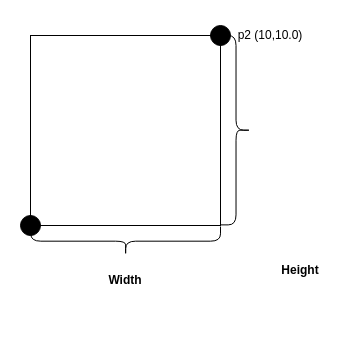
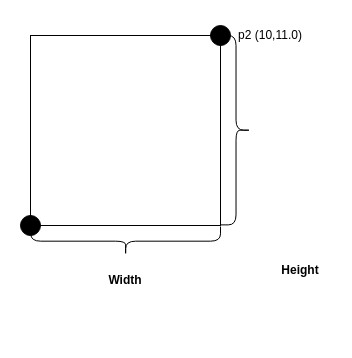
- <mxCell id="5" value="p2 (10,10.0)" style="text;html=1;strokeColor=none;fillColor=none;align=center;verticalAlign=middle;whiteSpace=wrap;rounded=0;" vertex="1" parent="1"><mxGeometry x="230" y="20" width="80" height="30" as="geometry" /></mxCell>
+ <mxCell id="5" value="p2 (10,11.0)" style="text;html=1;strokeColor=none;fillColor=none;align=center;verticalAlign=middle;whiteSpace=wrap;rounded=0;" vertex="1" parent="1"><mxGeometry x="230" y="20" width="80" height="30" as="geometry" /></mxCell>
